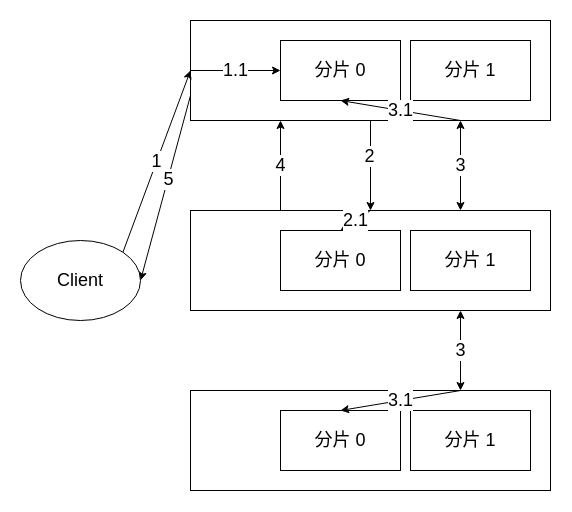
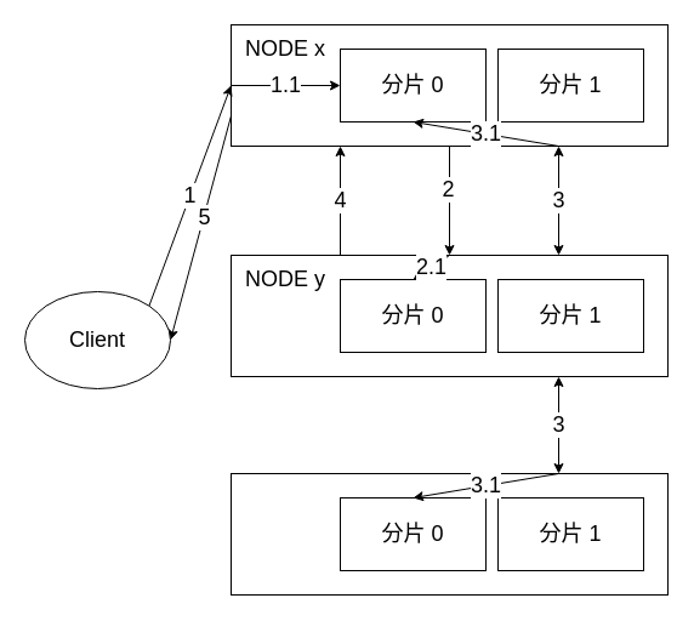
+ <mxCell id="7" value="NODE x" style="text;html=1;strokeColor=none;fillColor=none;align=center;verticalAlign=middle;whiteSpace=wrap;rounded=0;fontSize=18;" vertex="1" parent="1"><mxGeometry x="190" y="20" width="90" height="40" as="geometry" /></mxCell>
+ <mxCell id="14" value="NODE y" style="text;html=1;strokeColor=none;fillColor=none;align=center;verticalAlign=middle;whiteSpace=wrap;rounded=0;fontSize=18;" vertex="1" parent="1"><mxGeometry x="190" y="210" width="90" height="40" as="geometry" /></mxCell>
